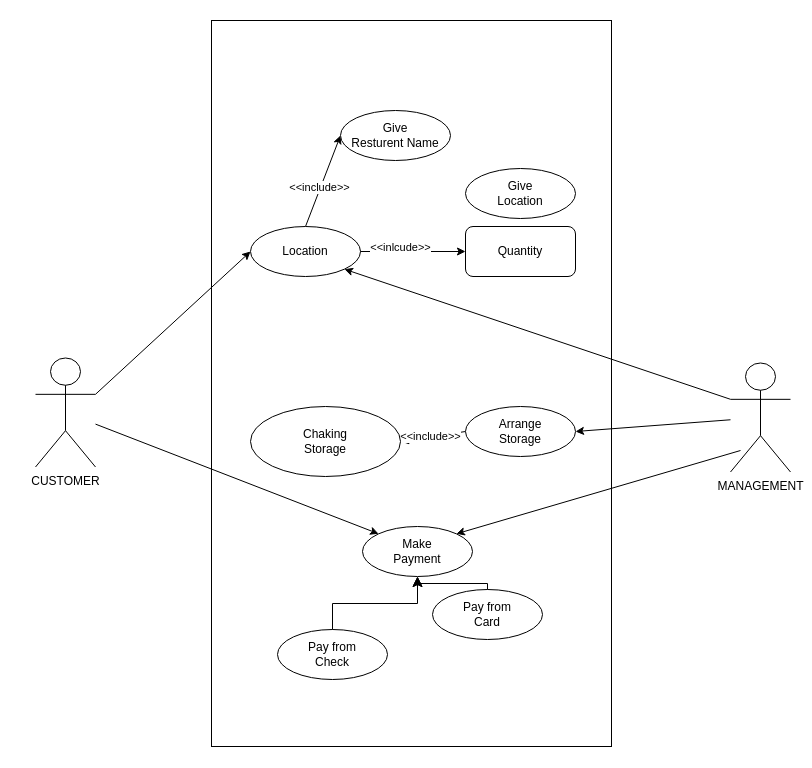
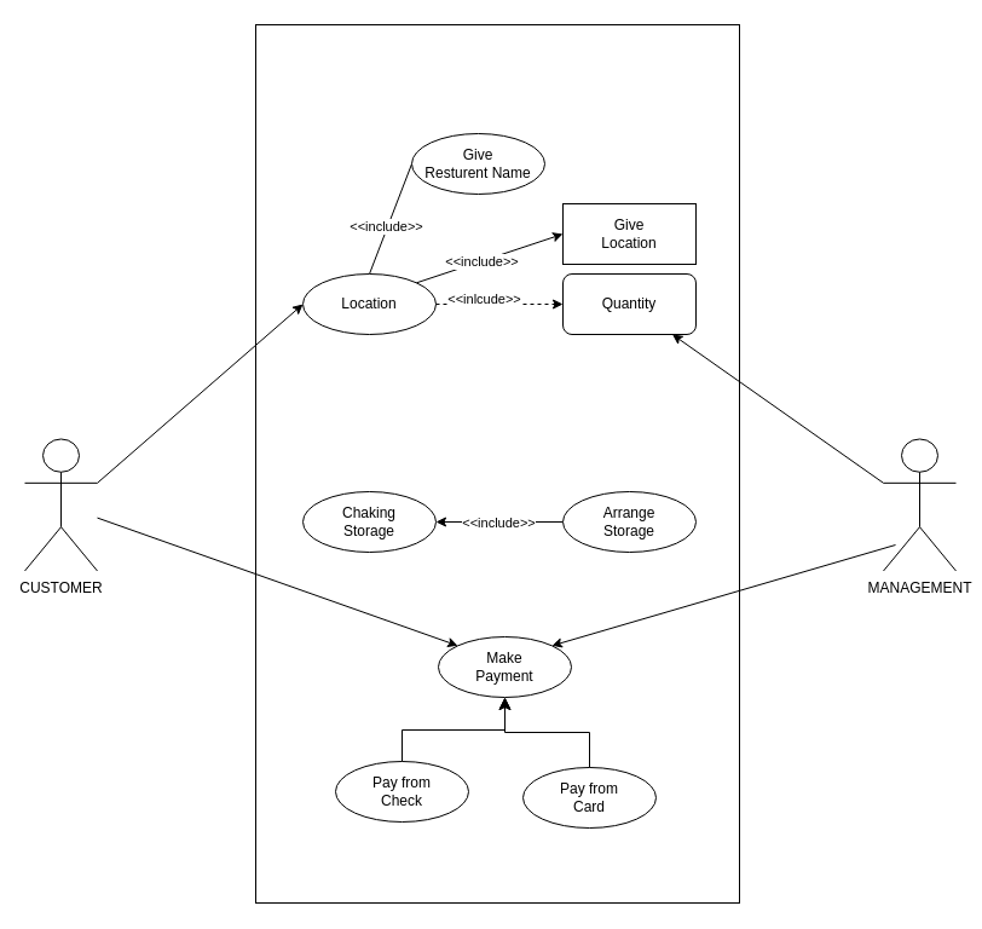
- <mxCell id="3" style="edgeStyle=none;html=1;exitX=0.5;exitY=0;exitDx=0;exitDy=0;entryX=0;entryY=0.5;entryDx=0;entryDy=0;" edge="1" parent="1" source="5" target="6"><mxGeometry relative="1" as="geometry" /></mxCell>
+ <mxCell id="3" style="edgeStyle=none;html=1;exitX=0.5;exitY=0;exitDx=0;exitDy=0;entryX=0;entryY=0.5;entryDx=0;entryDy=0;endArrow=none;" edge="1" parent="1" source="5" target="6"><mxGeometry relative="1" as="geometry" /></mxCell>
- <mxCell id="7" value="Give &lt;br&gt;Location" style="ellipse;whiteSpace=wrap;html=1;" vertex="1" parent="1"><mxGeometry x="465" y="168" width="110" height="50" as="geometry" /></mxCell>
+ <mxCell id="7" value="Give &lt;br&gt;Location" style="whiteSpace=wrap;html=1;rounded=0;" vertex="1" parent="1"><mxGeometry x="465" y="168" width="110" height="50" as="geometry" /></mxCell>
+ <mxCell id="25" value="" style="endArrow=classic;html=1;exitX=1;exitY=0;exitDx=0;exitDy=0;entryX=0;entryY=0.5;entryDx=0;entryDy=0;" edge="1" parent="1" source="5" target="7"><mxGeometry width="50" height="50" relative="1" as="geometry"><mxPoint x="370" y="250" as="sourcePoint" /><mxPoint x="420" y="200" as="targetPoint" /></mxGeometry></mxCell>
+ <mxCell id="26" value="&amp;lt;&amp;lt;include&amp;gt;&amp;gt;" style="edgeLabel;html=1;align=center;verticalAlign=middle;resizable=0;points=[];" vertex="1" connectable="0" parent="25"><mxGeometry x="-0.102" relative="1" as="geometry"><mxPoint as="offset" /></mxGeometry></mxCell>
- <mxCell id="8" style="edgeStyle=none;html=1;exitX=1;exitY=0.5;exitDx=0;exitDy=0;entryX=0;entryY=0.5;entryDx=0;entryDy=0;" edge="1" parent="1" source="5" target="10"><mxGeometry relative="1" as="geometry" /></mxCell>
+ <mxCell id="8" style="edgeStyle=none;html=1;exitX=1;exitY=0.5;exitDx=0;exitDy=0;entryX=0;entryY=0.5;entryDx=0;entryDy=0;dashed=1;" edge="1" parent="1" source="5" target="10"><mxGeometry relative="1" as="geometry" /></mxCell>
- <mxCell id="22" style="edgeStyle=none;html=1;exitX=0;exitY=0.333;exitDx=0;exitDy=0;exitPerimeter=0;entryX=1;entryY=1;entryDx=0;entryDy=0;" edge="1" parent="1" source="23" target="5"><mxGeometry relative="1" as="geometry"><mxPoint x="360" y="360" as="targetPoint" /></mxGeometry></mxCell>
+ <mxCell id="22" style="edgeStyle=none;html=1;exitX=0;exitY=0.333;exitDx=0;exitDy=0;exitPerimeter=0;" edge="1" parent="1" source="23" target="10"><mxGeometry relative="1" as="geometry"><mxPoint x="360" y="360" as="targetPoint" /></mxGeometry></mxCell>
- <mxCell id="21" value="CUSTOMER" style="shape=umlActor;verticalLabelPosition=bottom;verticalAlign=top;html=1;outlineConnect=0;" vertex="1" parent="1"><mxGeometry x="35" y="357.5" width="60" height="109" as="geometry" /></mxCell>
+ <mxCell id="21" value="CUSTOMER" style="shape=umlActor;verticalLabelPosition=bottom;verticalAlign=top;html=1;outlineConnect=0;" vertex="1" parent="1"><mxGeometry x="20" y="362.5" width="60" height="109" as="geometry" /></mxCell>
- <mxCell id="27" value="" style="endArrow=classic;html=1;entryX=1;entryY=0.5;entryDx=0;entryDy=0;" edge="1" parent="1" source="23" target="13"><mxGeometry width="50" height="50" relative="1" as="geometry"><mxPoint x="430" y="460" as="sourcePoint" /><mxPoint x="480" y="410" as="targetPoint" /></mxGeometry></mxCell>
- <mxCell id="14" value="Chaking&lt;br&gt;Storage" style="ellipse;whiteSpace=wrap;html=1;" vertex="1" parent="1"><mxGeometry x="250" y="406" width="150" height="70" as="geometry" /></mxCell>
+ <mxCell id="14" value="Chaking&lt;br&gt;Storage" style="ellipse;whiteSpace=wrap;html=1;" vertex="1" parent="1"><mxGeometry x="250" y="406" width="110" height="50" as="geometry" /></mxCell>
- <mxCell id="17" value="Pay from&lt;br&gt;Card" style="ellipse;whiteSpace=wrap;html=1;" vertex="1" parent="1"><mxGeometry x="432" y="589" width="110" height="50" as="geometry" /></mxCell>
+ <mxCell id="17" value="Pay from&lt;br&gt;Card" style="ellipse;whiteSpace=wrap;html=1;" vertex="1" parent="1"><mxGeometry x="432" y="634" width="110" height="50" as="geometry" /></mxCell>
